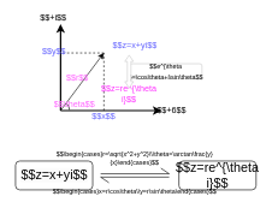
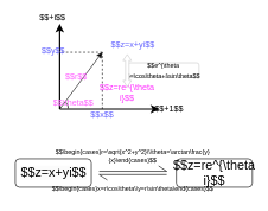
- <mxCell id="14" value="$$+6$$" style="text;html=1;align=center;verticalAlign=middle;whiteSpace=wrap;rounded=0;" vertex="1" parent="1"><mxGeometry x="227" y="147.56" width="20" height="10" as="geometry" /></mxCell>
+ <mxCell id="14" value="$$+1$$" style="text;html=1;align=center;verticalAlign=middle;whiteSpace=wrap;rounded=0;" vertex="1" parent="1"><mxGeometry x="227" y="147.56" width="20" height="10" as="geometry" /></mxCell>
